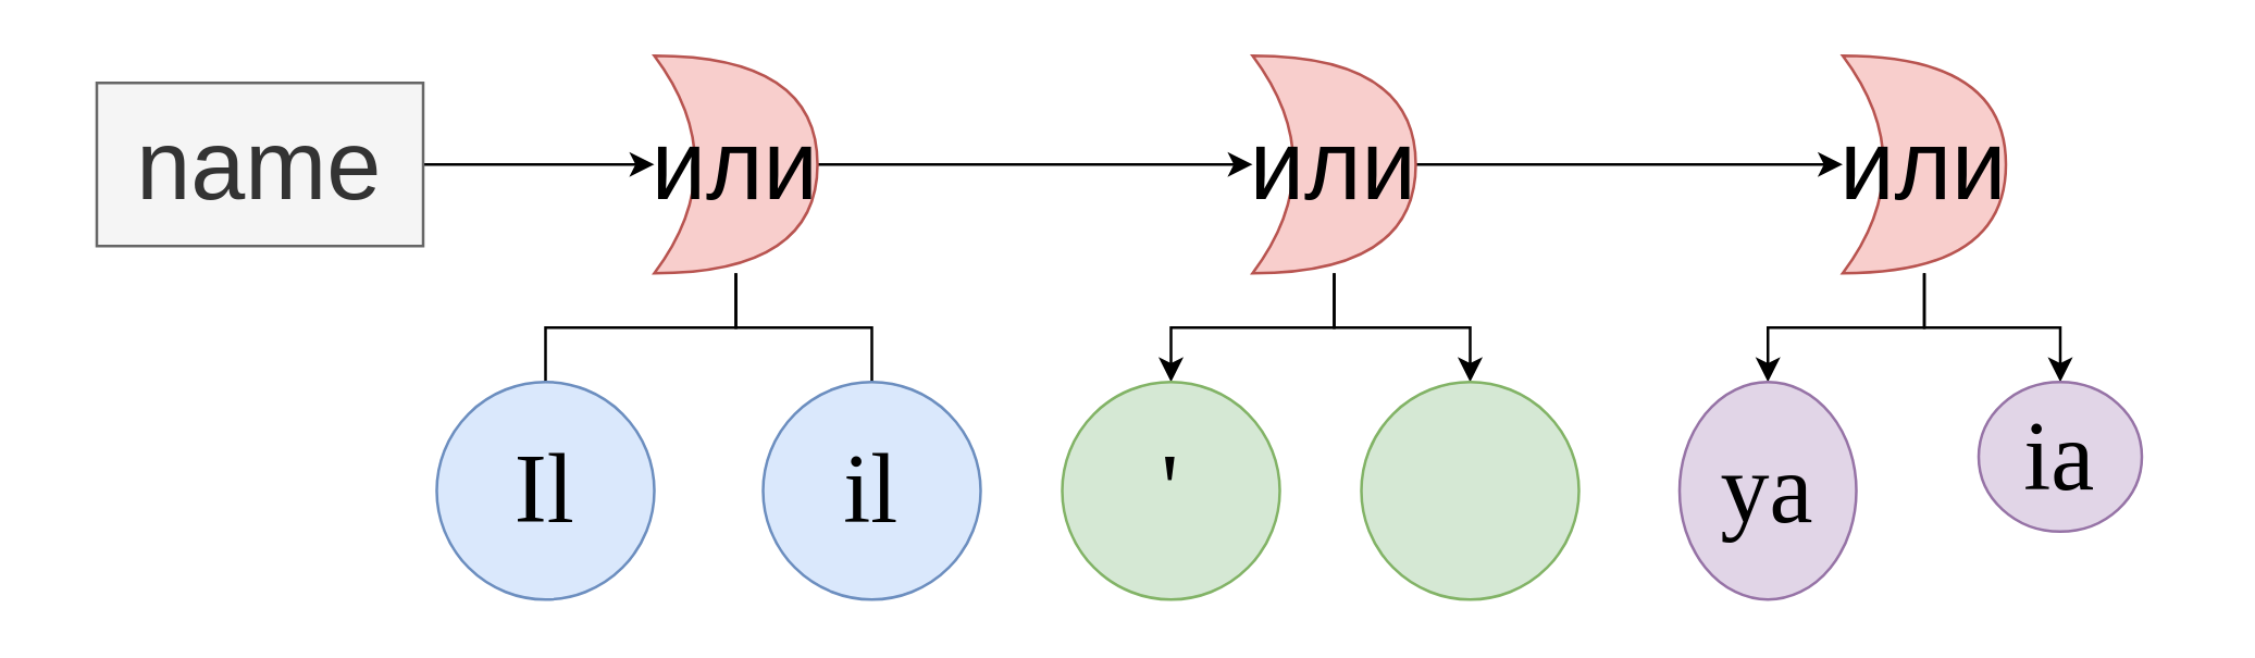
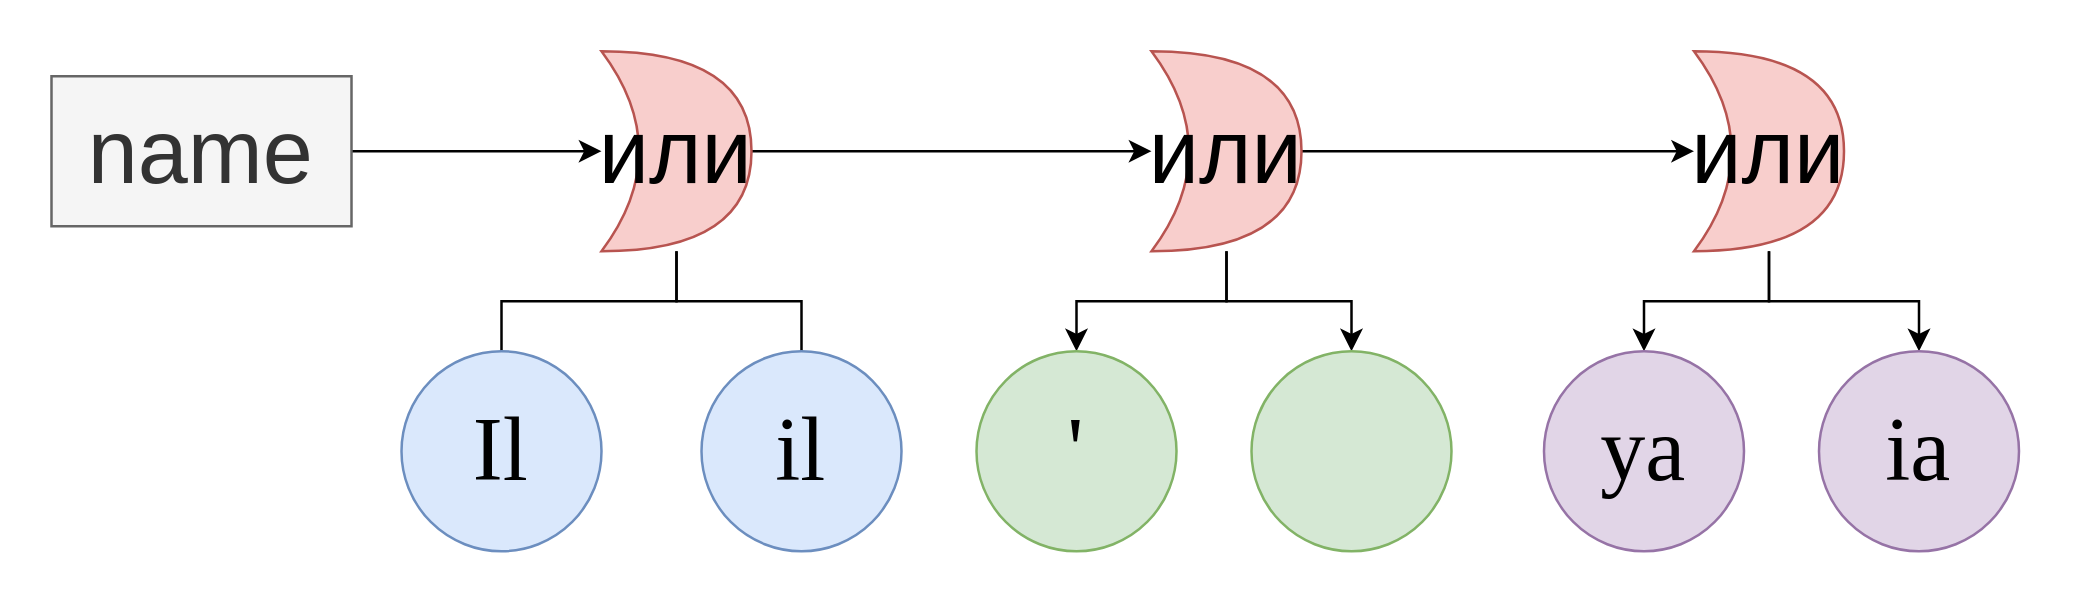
- <mxCell id="20" value="name" style="rounded=0;whiteSpace=wrap;html=1;fillColor=#f5f5f5;fontColor=#333333;strokeColor=#666666;fontSize=36;" vertex="1" parent="1"><mxGeometry x="35" y="30" width="120" height="60" as="geometry" /></mxCell>
+ <mxCell id="20" value="name" style="rounded=0;whiteSpace=wrap;html=1;fillColor=#f5f5f5;fontColor=#333333;strokeColor=#666666;fontSize=36;" vertex="1" parent="1"><mxGeometry x="20" y="30" width="120" height="60" as="geometry" /></mxCell>
- <mxCell id="17" value="ia" style="ellipse;whiteSpace=wrap;html=1;aspect=fixed;fontFamily=Times New Roman;fillColor=#e1d5e7;strokeColor=#9673a6;fontSize=36;" parent="1" vertex="1"><mxGeometry x="727" y="140" width="60" height="55" as="geometry" /></mxCell>
+ <mxCell id="17" value="ia" style="ellipse;whiteSpace=wrap;html=1;aspect=fixed;fontFamily=Times New Roman;fillColor=#e1d5e7;strokeColor=#9673a6;fontSize=36;" parent="1" vertex="1"><mxGeometry x="727" y="140" width="80" height="80" as="geometry" /></mxCell>
- <mxCell id="18" value="ya" style="ellipse;whiteSpace=wrap;html=1;aspect=fixed;fontFamily=Times New Roman;fillColor=#e1d5e7;strokeColor=#9673a6;fontSize=36;" parent="1" vertex="1"><mxGeometry x="617" y="140" width="65" height="80" as="geometry" /></mxCell>
+ <mxCell id="18" value="ya" style="ellipse;whiteSpace=wrap;html=1;aspect=fixed;fontFamily=Times New Roman;fillColor=#e1d5e7;strokeColor=#9673a6;fontSize=36;" parent="1" vertex="1"><mxGeometry x="617" y="140" width="80" height="80" as="geometry" /></mxCell>
